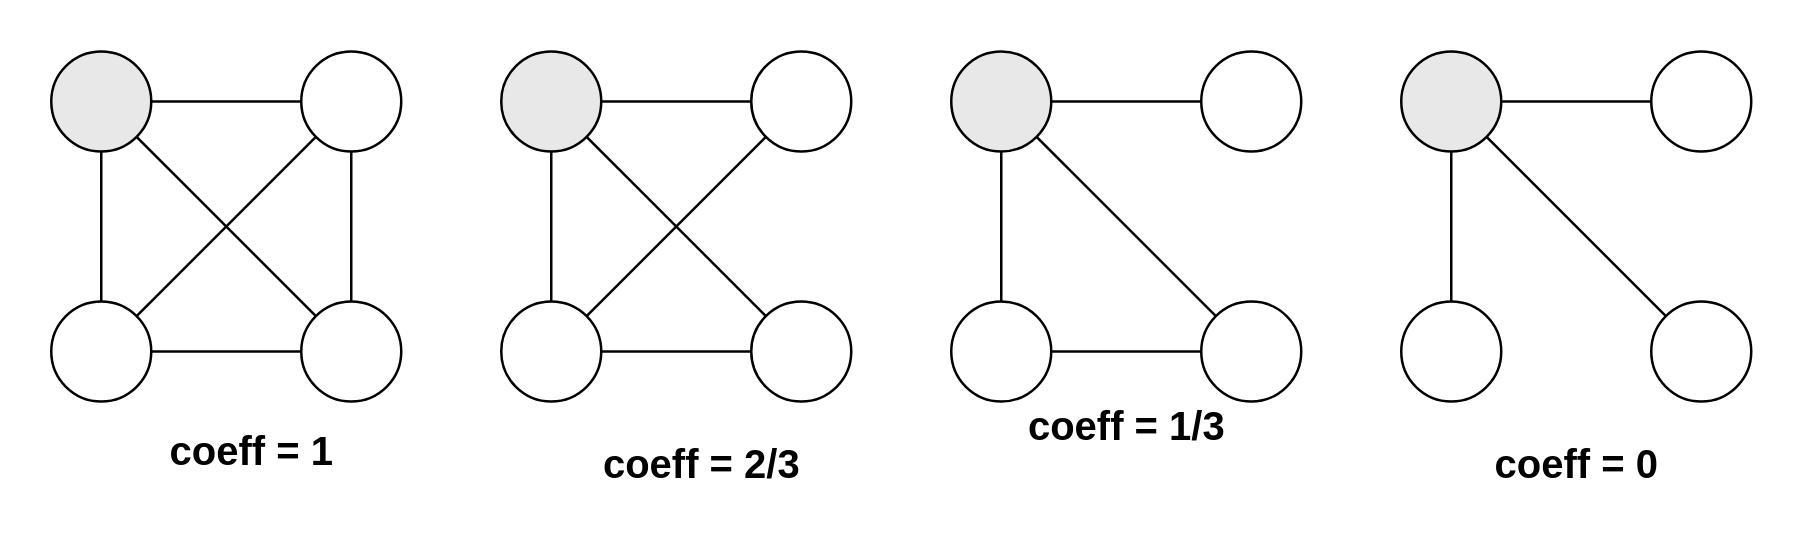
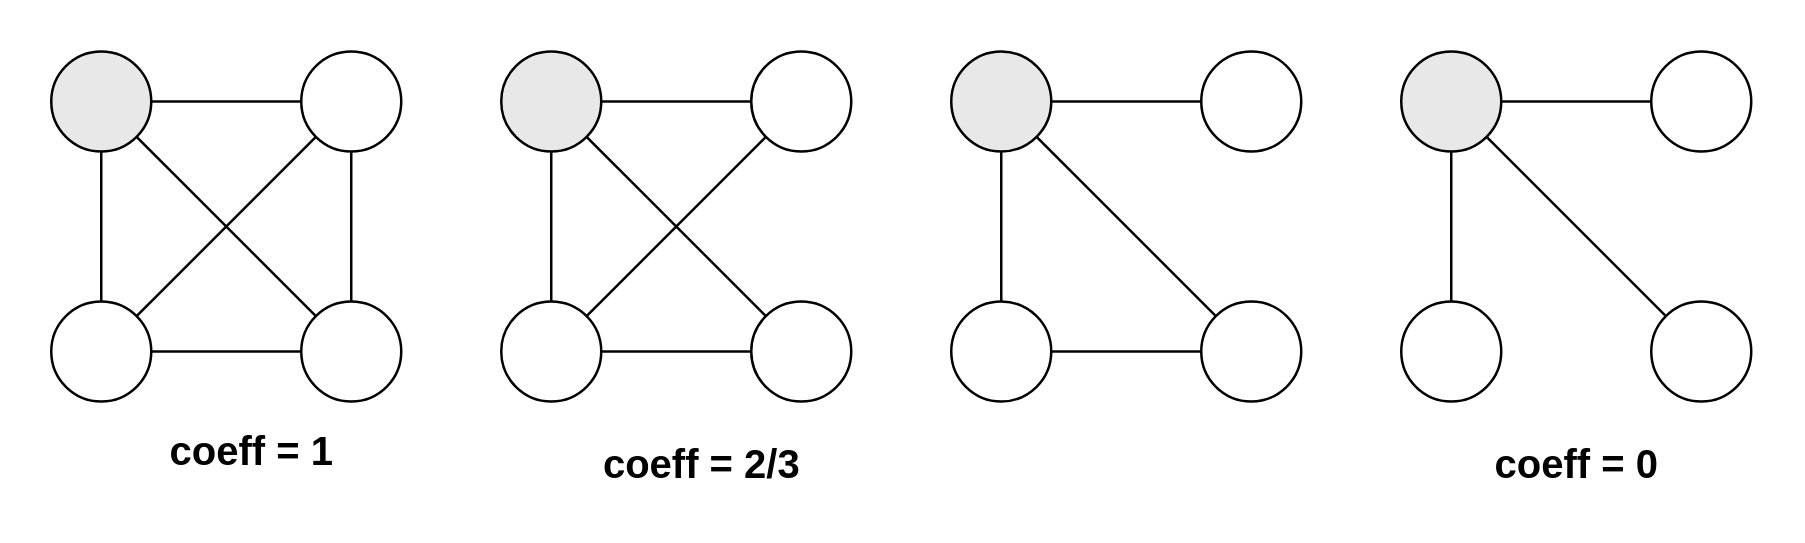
- <mxCell id="31" value="&lt;b style=&quot;font-size: 16px;&quot;&gt;coeff = 1/3&lt;br style=&quot;font-size: 16px;&quot;&gt;&lt;/b&gt;" style="text;html=1;align=center;verticalAlign=middle;resizable=0;points=[];autosize=1;fontSize=16;" vertex="1" parent="1"><mxGeometry x="405" y="160" width="90" height="20" as="geometry" /></mxCell>
